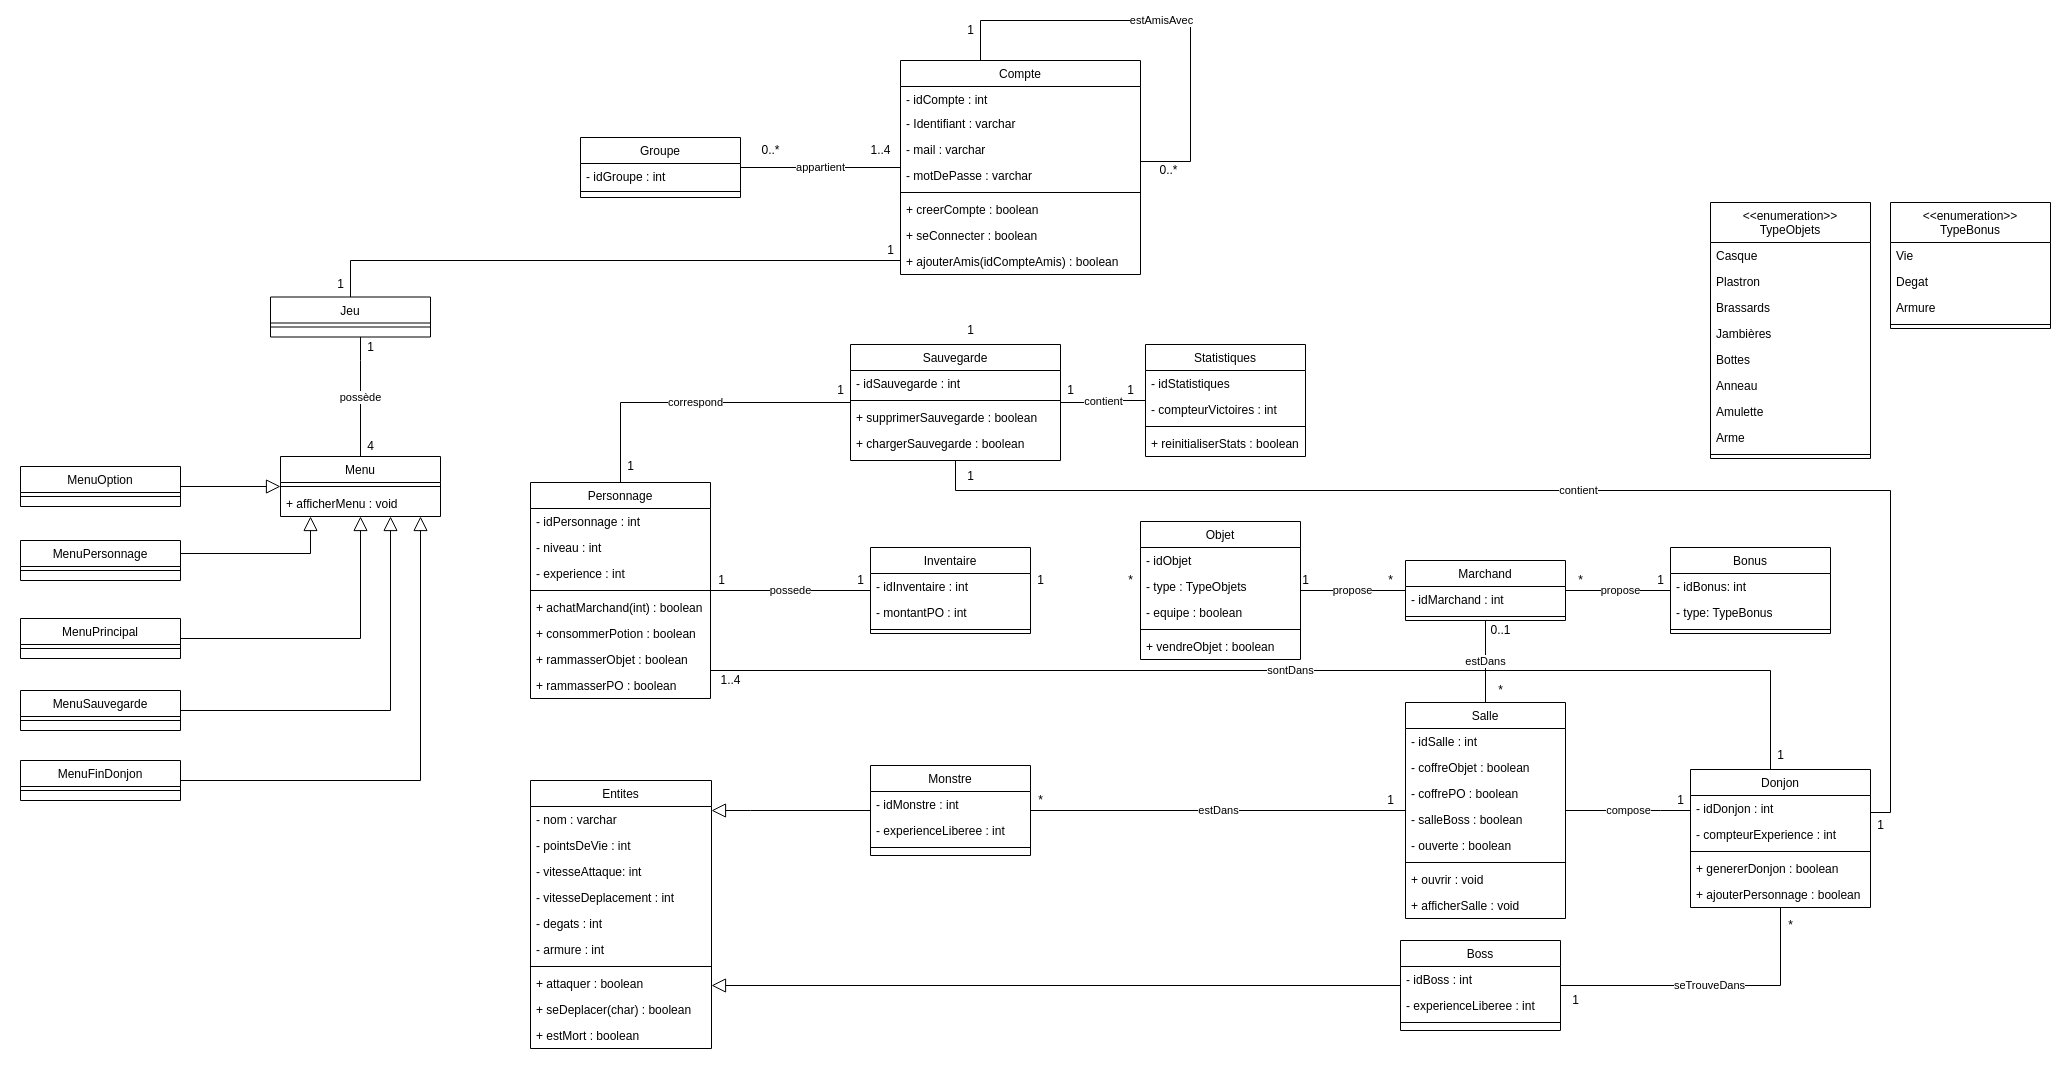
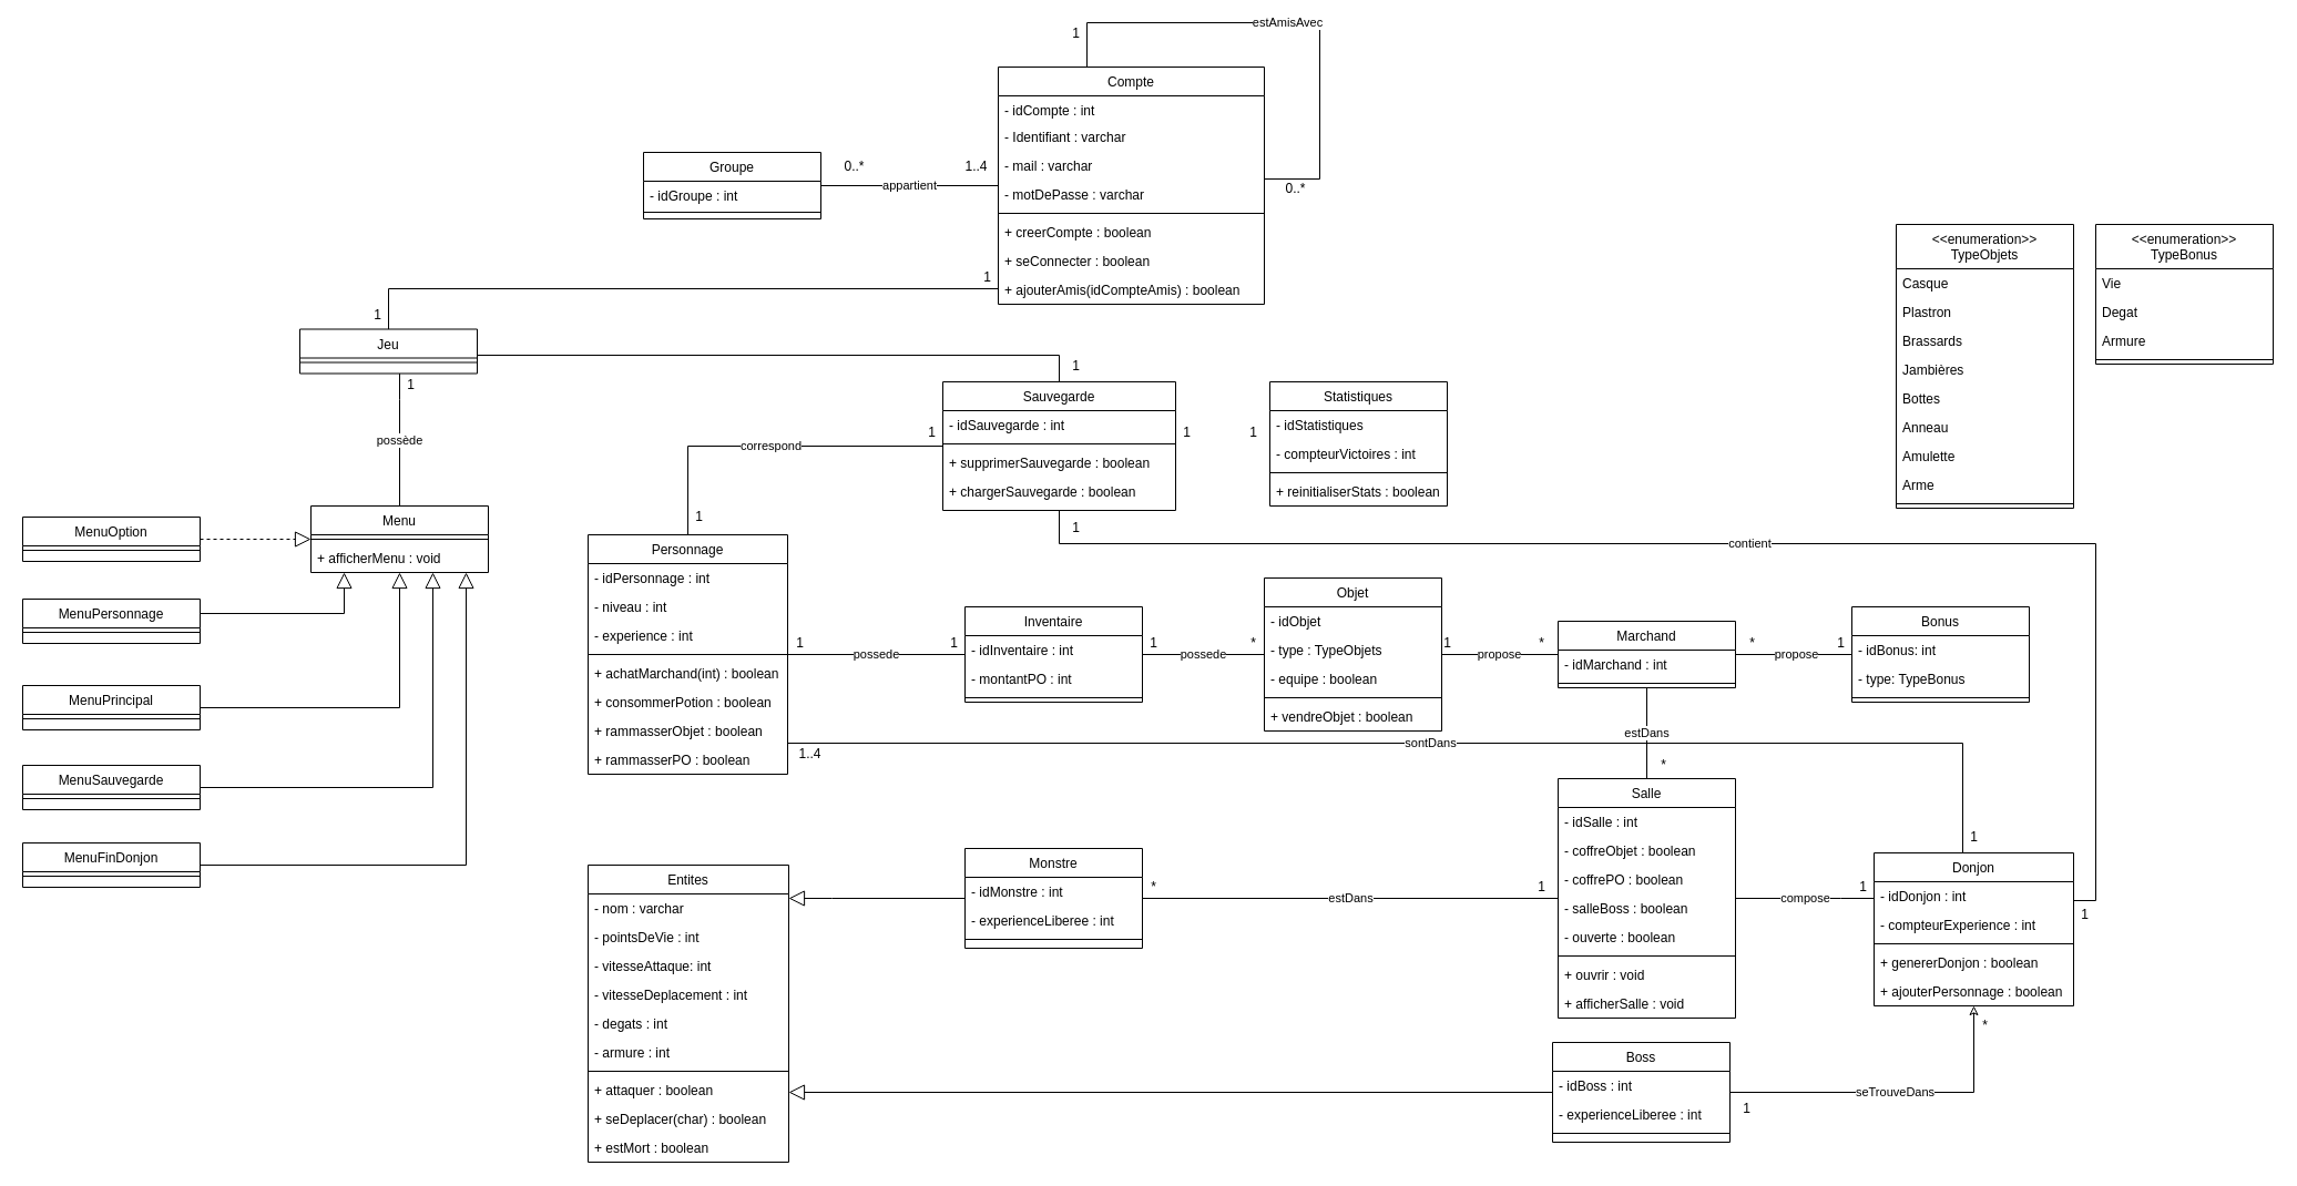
+ <mxCell id="129" style="edgeStyle=orthogonalEdgeStyle;rounded=0;orthogonalLoop=1;jettySize=auto;html=1;endArrow=none;endFill=0;" parent="1" source="132" target="56" edge="1"><mxGeometry relative="1" as="geometry"><Array as="points"><mxPoint x="955" y="320" /></Array></mxGeometry></mxCell>
- <mxCell id="2" value="contient" style="edgeStyle=orthogonalEdgeStyle;rounded=0;orthogonalLoop=1;jettySize=auto;html=1;endArrow=none;endFill=0;" parent="1" source="56" target="51" edge="1"><mxGeometry relative="1" as="geometry" /></mxCell>
- <mxCell id="162" value="4" style="text;html=1;align=center;verticalAlign=middle;resizable=0;points=[];autosize=1;strokeColor=none;" parent="1" vertex="1"><mxGeometry x="360" y="436" width="20" height="20" as="geometry" /></mxCell>
- <mxCell id="158" style="edgeStyle=orthogonalEdgeStyle;rounded=0;orthogonalLoop=1;jettySize=auto;html=1;endArrow=block;endFill=0;startSize=6;endSize=12;strokeWidth=1;" parent="1" source="159" target="135" edge="1"><mxGeometry relative="1" as="geometry"><Array as="points"><mxPoint x="280" y="486" /><mxPoint x="280" y="486" /></Array></mxGeometry></mxCell>
+ <mxCell id="158" style="edgeStyle=orthogonalEdgeStyle;rounded=0;orthogonalLoop=1;jettySize=auto;html=1;endArrow=block;endFill=0;startSize=6;endSize=12;strokeWidth=1;dashed=1;" parent="1" source="159" target="135" edge="1"><mxGeometry relative="1" as="geometry"><Array as="points"><mxPoint x="280" y="486" /><mxPoint x="280" y="486" /></Array></mxGeometry></mxCell>
+ <mxCell id="9" value="possede" style="edgeStyle=orthogonalEdgeStyle;rounded=0;orthogonalLoop=1;jettySize=auto;html=1;endArrow=none;endFill=0;" parent="1" source="61" target="65" edge="1"><mxGeometry relative="1" as="geometry"><mxPoint x="1140" y="590" as="targetPoint" /></mxGeometry></mxCell>
- <mxCell id="156" value="0..1" style="text;html=1;align=center;verticalAlign=middle;resizable=0;points=[];autosize=1;strokeColor=none;" parent="1" vertex="1"><mxGeometry x="1480" y="620" width="40" height="20" as="geometry" /></mxCell>
- <mxCell id="19" value="seTrouveDans" style="edgeStyle=orthogonalEdgeStyle;rounded=0;orthogonalLoop=1;jettySize=auto;html=1;endArrow=none;endFill=0;" parent="1" source="21" target="105" edge="1"><mxGeometry relative="1" as="geometry"><mxPoint x="1480" y="880" as="targetPoint" /></mxGeometry></mxCell>
+ <mxCell id="19" value="seTrouveDans" style="edgeStyle=orthogonalEdgeStyle;rounded=0;orthogonalLoop=1;jettySize=auto;html=1;endArrow=classic;endFill=0;" parent="1" source="21" target="105" edge="1"><mxGeometry relative="1" as="geometry"><mxPoint x="1480" y="880" as="targetPoint" /></mxGeometry></mxCell>
